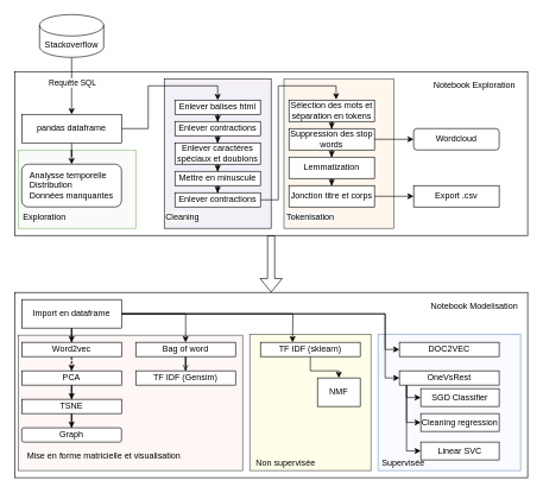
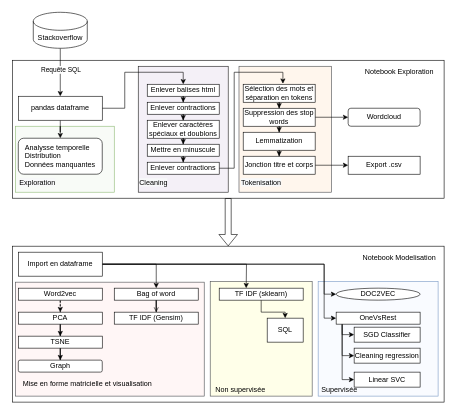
- <mxCell id="45" style="edgeStyle=orthogonalEdgeStyle;rounded=0;orthogonalLoop=1;jettySize=auto;html=1;entryX=0.5;entryY=0;entryDx=0;entryDy=0;strokeColor=#000000;" edge="1" parent="1" source="50" target="60"><mxGeometry relative="1" as="geometry" /></mxCell>
- <mxCell id="62" value="DOC2VEC" style="rounded=0;whiteSpace=wrap;html=1;fontSize=12;glass=0;strokeWidth=1;shadow=0;" vertex="1" parent="1"><mxGeometry x="560" y="480" width="140" height="20" as="geometry" /></mxCell>
+ <mxCell id="62" value="DOC2VEC" style="ellipse;whiteSpace=wrap;html=1;fontSize=12;glass=0;strokeWidth=1;shadow=0;" vertex="1" parent="1"><mxGeometry x="560" y="480" width="140" height="20" as="geometry" /></mxCell>
- <mxCell id="61" value="NMF" style="rounded=0;whiteSpace=wrap;html=1;fontSize=12;glass=0;strokeWidth=1;shadow=0;" vertex="1" parent="1"><mxGeometry x="445" y="530" width="60" height="40" as="geometry" /></mxCell>
+ <mxCell id="61" value="SQL" style="rounded=0;whiteSpace=wrap;html=1;fontSize=12;glass=0;strokeWidth=1;shadow=0;" vertex="1" parent="1"><mxGeometry x="445" y="530" width="60" height="40" as="geometry" /></mxCell>
